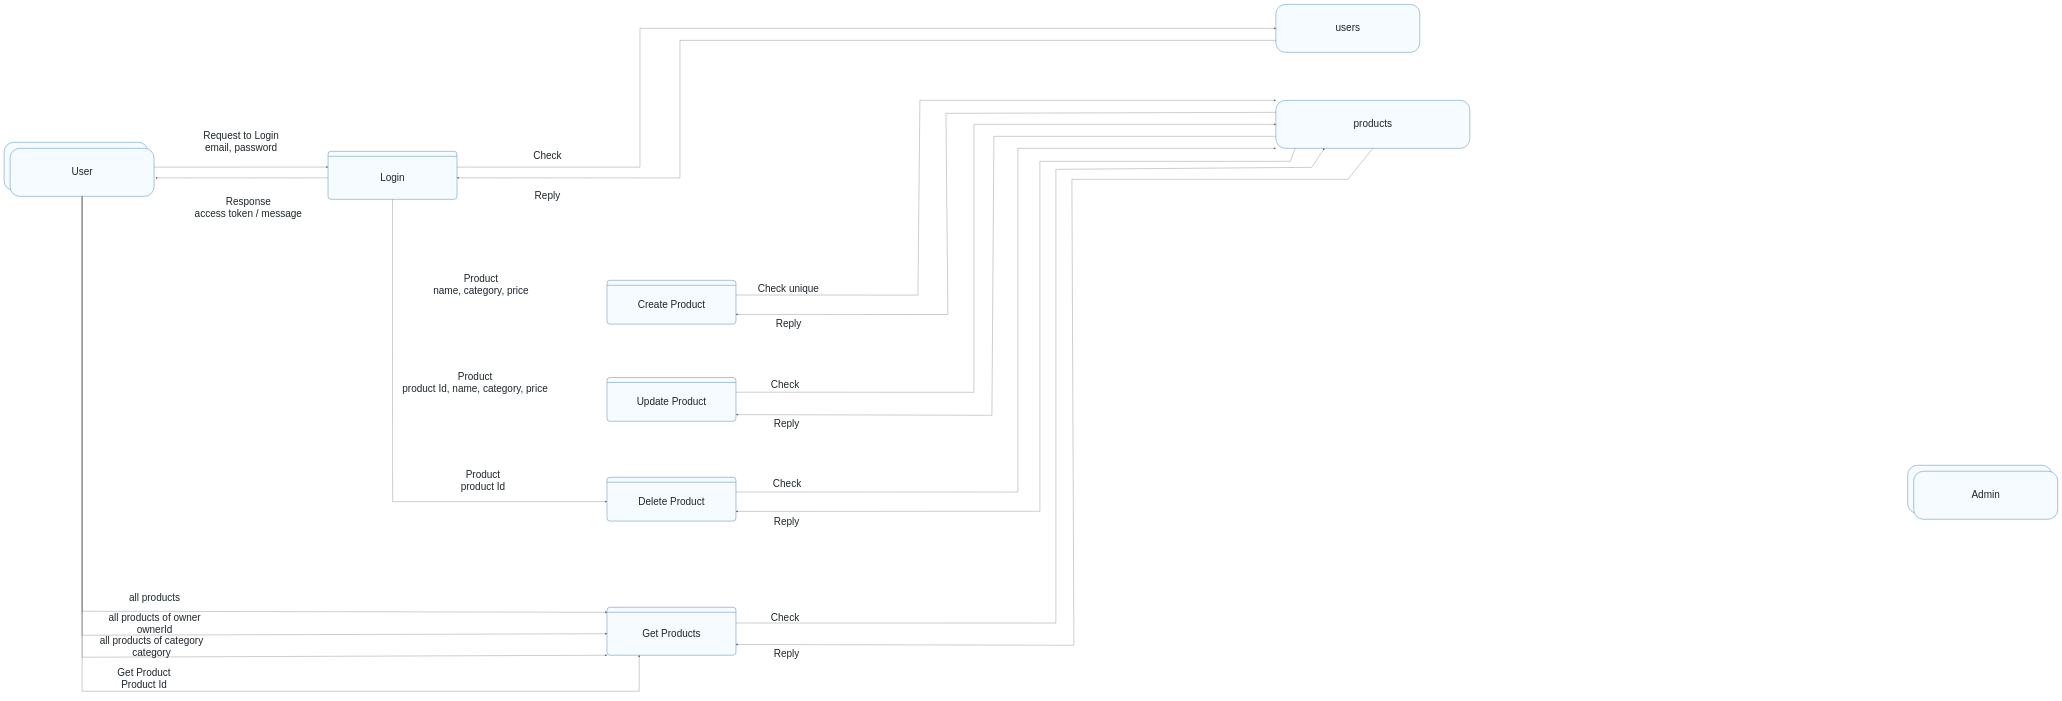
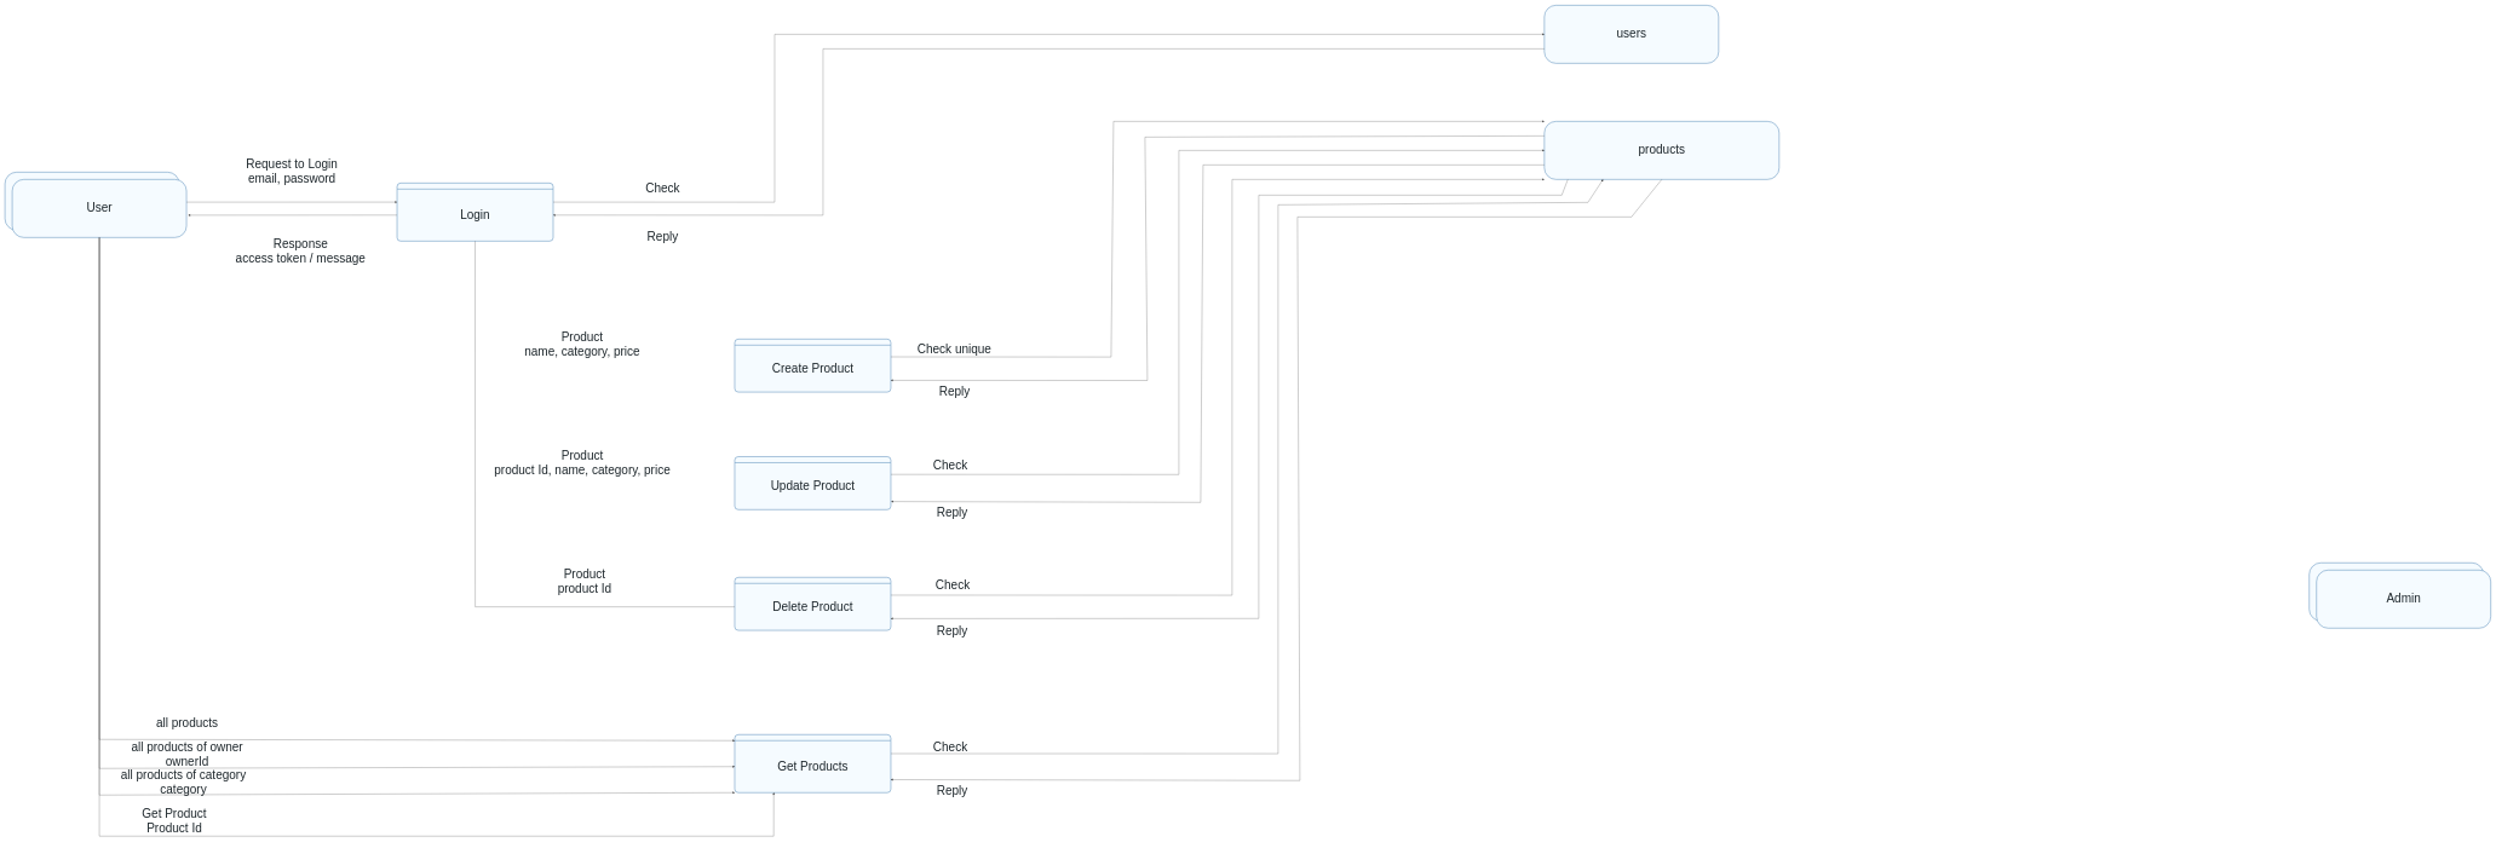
- <mxCell id="33" value="Product&lt;br&gt;product Id, name, category, price" style="html=1;overflow=block;blockSpacing=1;whiteSpace=wrap;fontSize=50;fontColor=#1d262b;spacing=0;strokeColor=#FFFFFF;strokeOpacity=100;rounded=1;absoluteArcSize=1;arcSize=9;fillColor=#FFFFFF;strokeWidth=3.8;lucidId=_g.ab7biIx~K;" vertex="1" parent="1"><mxGeometry x="1987.5" y="1835" width="775" height="155" as="geometry" /></mxCell>
+ <mxCell id="33" value="Product&lt;br&gt;product Id, name, category, price" style="html=1;overflow=block;blockSpacing=1;whiteSpace=wrap;fontSize=50;fontColor=#1d262b;spacing=0;strokeColor=#FFFFFF;strokeOpacity=100;rounded=1;absoluteArcSize=1;arcSize=9;fillColor=#FFFFFF;strokeWidth=3.8;lucidId=_g.ab7biIx~K;" vertex="1" parent="1"><mxGeometry x="2017.5" y="1835" width="775" height="155" as="geometry" /></mxCell>
- <mxCell id="41" value="" style="endArrow=classic;html=1;rounded=0;exitX=0.5;exitY=1;exitDx=0;exitDy=0;entryX=0;entryY=0.5;entryDx=0;entryDy=0;" edge="1" parent="1" source="9" target="40"><mxGeometry width="50" height="50" relative="1" as="geometry"><mxPoint x="2240" y="2545" as="sourcePoint" /><mxPoint x="2290" y="2495" as="targetPoint" /><Array as="points"><mxPoint x="1963" y="2507" /></Array></mxGeometry></mxCell>
+ <mxCell id="41" value="" style="endArrow=none;html=1;rounded=0;exitX=0.5;exitY=1;exitDx=0;exitDy=0;entryX=0;entryY=0.5;entryDx=0;entryDy=0;" edge="1" parent="1" source="9" target="40"><mxGeometry width="50" height="50" relative="1" as="geometry"><mxPoint x="2240" y="2545" as="sourcePoint" /><mxPoint x="2290" y="2495" as="targetPoint" /><Array as="points"><mxPoint x="1963" y="2507" /></Array></mxGeometry></mxCell>
